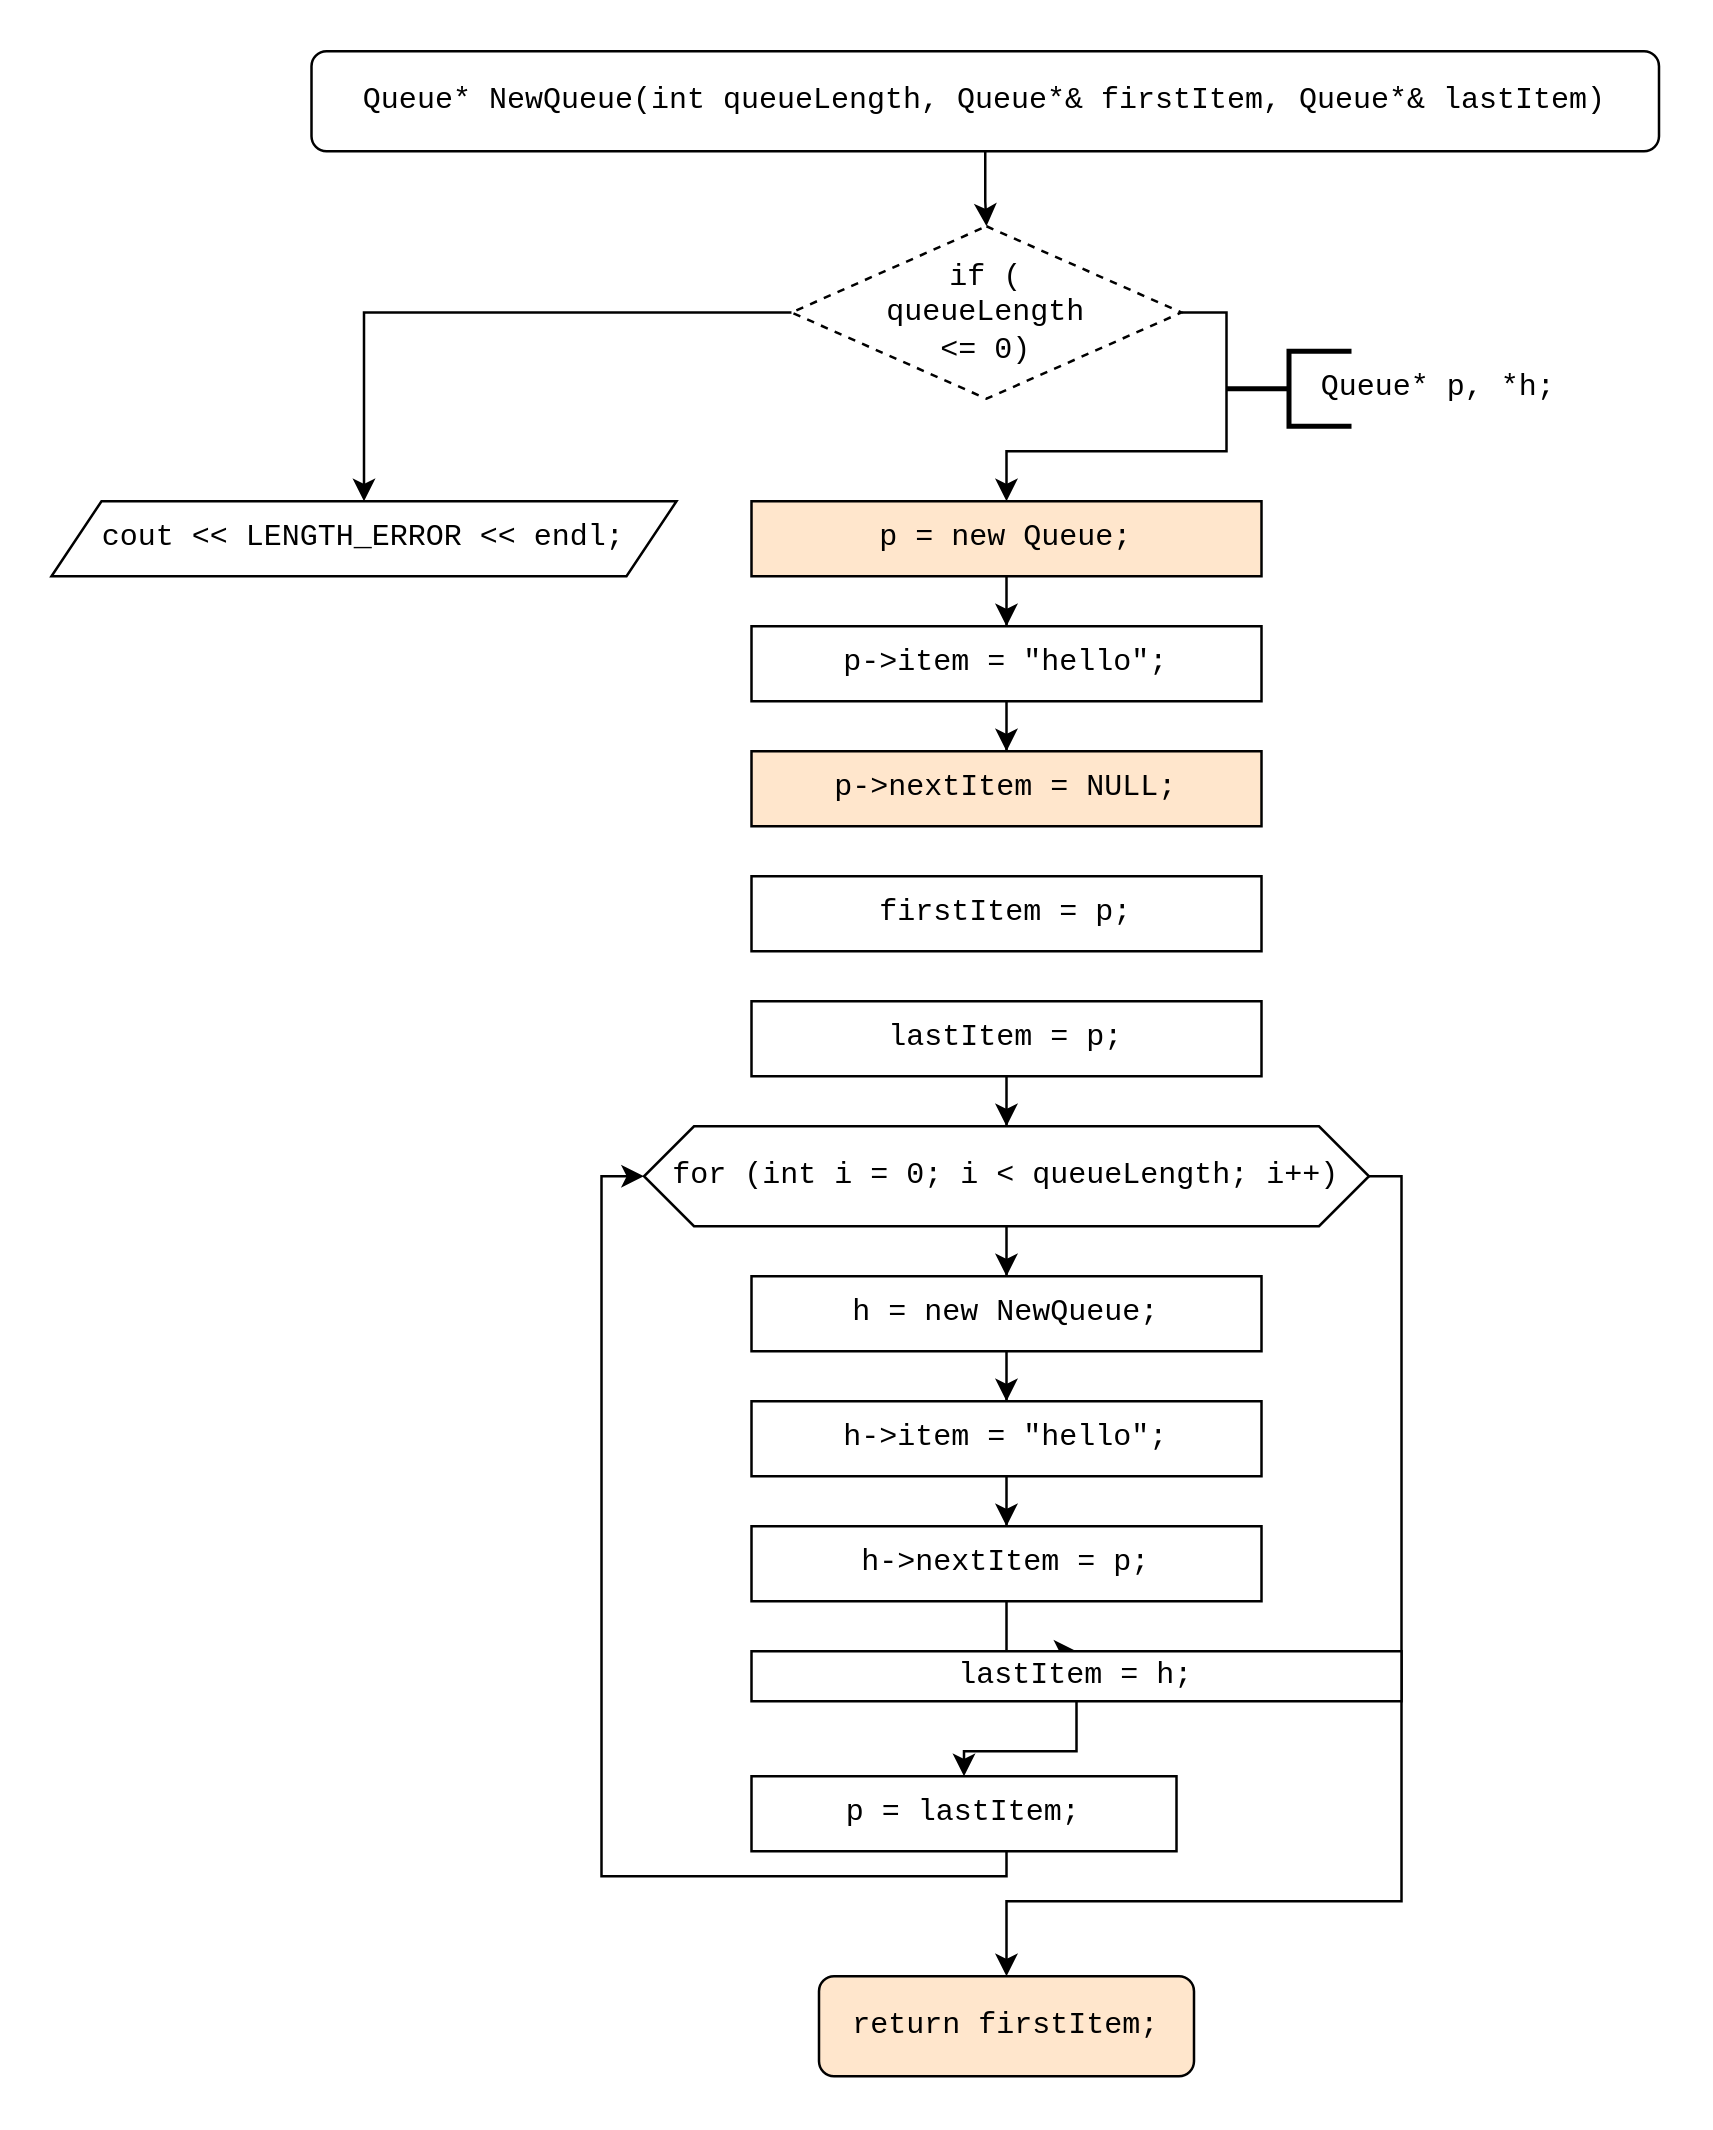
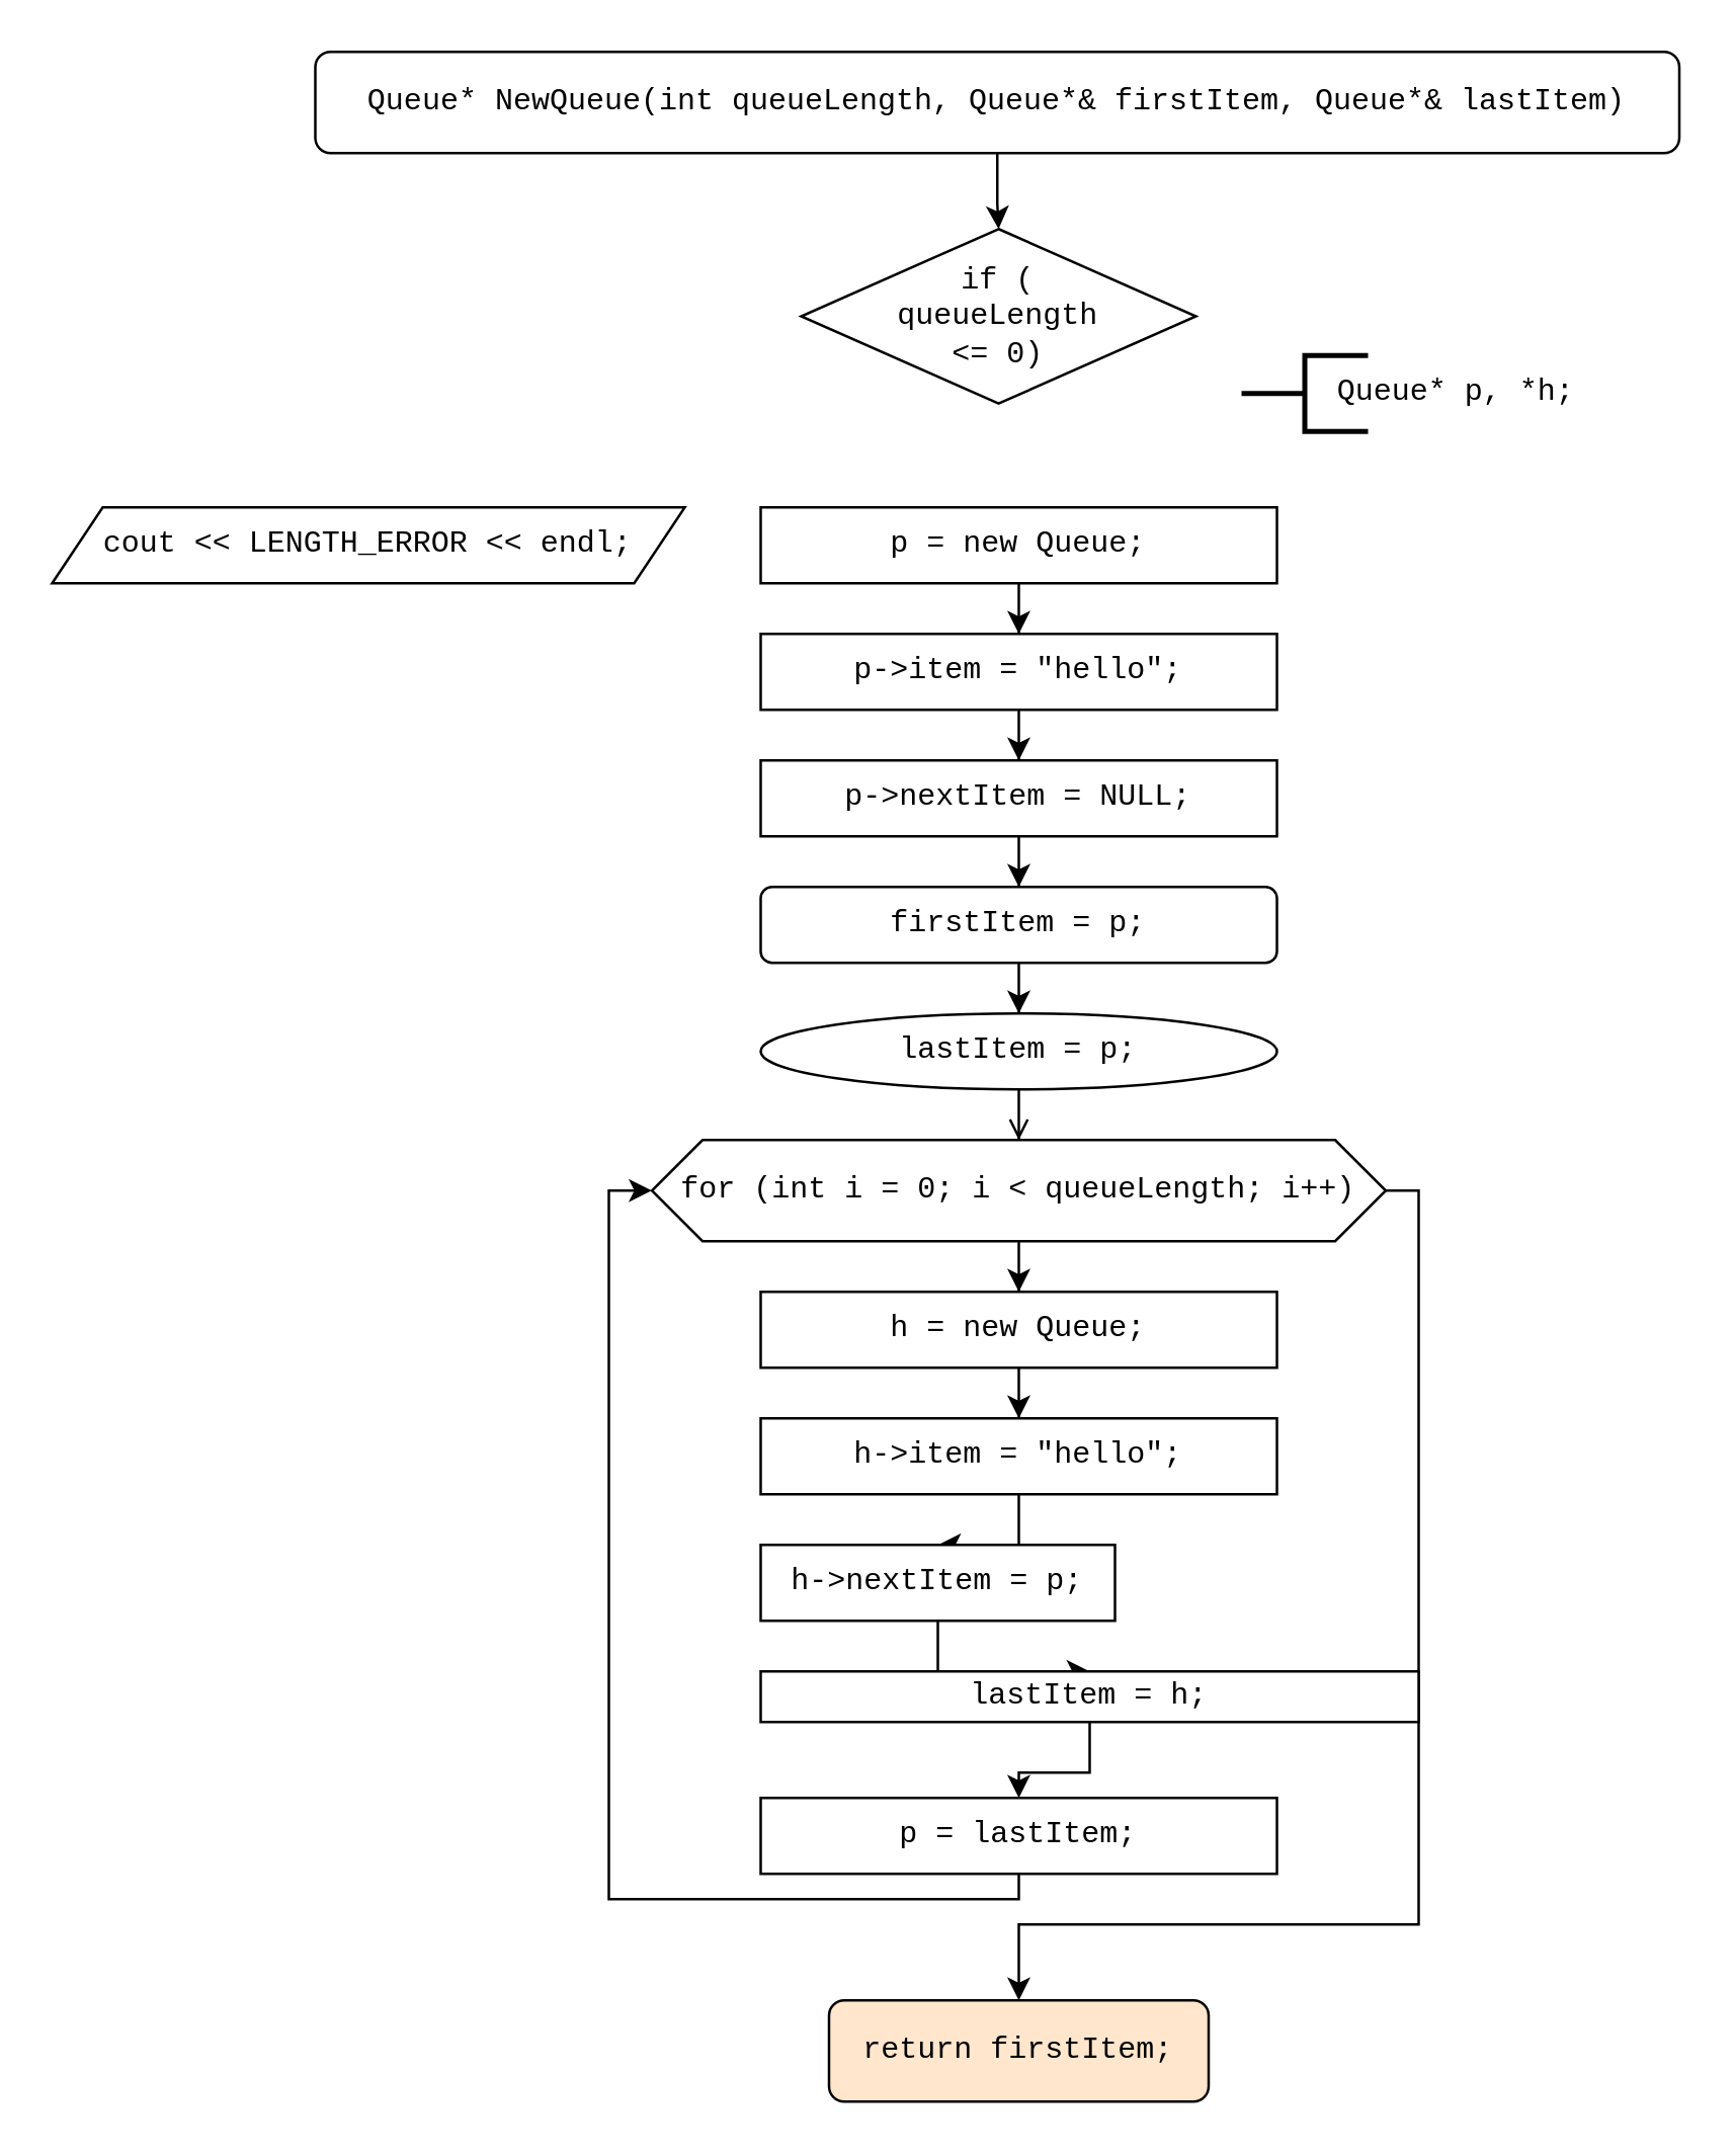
- <mxCell id="4" style="edgeStyle=orthogonalEdgeStyle;rounded=0;orthogonalLoop=1;jettySize=auto;html=1;entryX=0.5;entryY=0;entryDx=0;entryDy=0;" edge="1" parent="1" source="6" target="7"><mxGeometry relative="1" as="geometry"><mxPoint x="80" y="170" as="targetPoint" /><Array as="points"><mxPoint x="145" y="124" /></Array></mxGeometry></mxCell>
- <mxCell id="6" value="if (&lt;br&gt;queueLength&lt;br&gt;&amp;lt;= 0)" style="rhombus;whiteSpace=wrap;html=1;fontFamily=Courier New;dashed=1;" vertex="1" parent="1"><mxGeometry x="316" y="90" width="156" height="69" as="geometry" /></mxCell>
+ <mxCell id="6" value="if (&lt;br&gt;queueLength&lt;br&gt;&amp;lt;= 0)" style="rhombus;whiteSpace=wrap;html=1;fontFamily=Courier New;" vertex="1" parent="1"><mxGeometry x="316" y="90" width="156" height="69" as="geometry" /></mxCell>
- <mxCell id="5" style="edgeStyle=orthogonalEdgeStyle;rounded=0;orthogonalLoop=1;jettySize=auto;html=1;entryX=0.5;entryY=0;entryDx=0;entryDy=0;" edge="1" parent="1" source="6" target="9"><mxGeometry relative="1" as="geometry"><Array as="points"><mxPoint x="490" y="125" /><mxPoint x="490" y="180" /><mxPoint x="402" y="180" /></Array></mxGeometry></mxCell>
- <mxCell id="9" value="p = new Queue;" style="rounded=0;whiteSpace=wrap;html=1;fontFamily=Courier New;align=center;fillColor=#ffe6cc;" vertex="1" parent="1"><mxGeometry x="300" y="200" width="204" height="30" as="geometry" /></mxCell>
+ <mxCell id="9" value="p = new Queue;" style="rounded=0;whiteSpace=wrap;html=1;fontFamily=Courier New;align=center;" vertex="1" parent="1"><mxGeometry x="300" y="200" width="204" height="30" as="geometry" /></mxCell>
- <mxCell id="17" value="p-&amp;gt;nextItem = NULL;" style="rounded=0;whiteSpace=wrap;html=1;fontFamily=Courier New;align=center;fillColor=#ffe6cc;" vertex="1" parent="1"><mxGeometry x="300" y="300" width="204" height="30" as="geometry" /></mxCell>
+ <mxCell id="17" value="p-&amp;gt;nextItem = NULL;" style="rounded=0;whiteSpace=wrap;html=1;fontFamily=Courier New;align=center;" vertex="1" parent="1"><mxGeometry x="300" y="300" width="204" height="30" as="geometry" /></mxCell>
+ <mxCell id="16" style="edgeStyle=orthogonalEdgeStyle;rounded=0;orthogonalLoop=1;jettySize=auto;html=1;entryX=0.5;entryY=0;entryDx=0;entryDy=0;fontFamily=Courier New;" edge="1" parent="1" source="17" target="15"><mxGeometry relative="1" as="geometry" /></mxCell>
- <mxCell id="15" value="firstItem = p;" style="rounded=0;whiteSpace=wrap;html=1;fontFamily=Courier New;align=center;" vertex="1" parent="1"><mxGeometry x="300" y="350" width="204" height="30" as="geometry" /></mxCell>
+ <mxCell id="15" value="firstItem = p;" style="whiteSpace=wrap;html=1;fontFamily=Courier New;align=center;rounded=1;" vertex="1" parent="1"><mxGeometry x="300" y="350" width="204" height="30" as="geometry" /></mxCell>
+ <mxCell id="14" style="edgeStyle=orthogonalEdgeStyle;rounded=0;orthogonalLoop=1;jettySize=auto;html=1;entryX=0.5;entryY=0;entryDx=0;entryDy=0;fontFamily=Courier New;" edge="1" parent="1" source="15" target="19"><mxGeometry relative="1" as="geometry" /></mxCell>
- <mxCell id="19" value="lastItem = p;" style="rounded=0;whiteSpace=wrap;html=1;fontFamily=Courier New;align=center;" vertex="1" parent="1"><mxGeometry x="300" y="400" width="204" height="30" as="geometry" /></mxCell>
+ <mxCell id="19" value="lastItem = p;" style="ellipse;whiteSpace=wrap;html=1;fontFamily=Courier New;align=center;" vertex="1" parent="1"><mxGeometry x="300" y="400" width="204" height="30" as="geometry" /></mxCell>
- <mxCell id="18" style="edgeStyle=orthogonalEdgeStyle;rounded=0;orthogonalLoop=1;jettySize=auto;html=1;entryX=0.5;entryY=0;entryDx=0;entryDy=0;fontFamily=Courier New;" edge="1" parent="1" source="19" target="22"><mxGeometry relative="1" as="geometry" /></mxCell>
+ <mxCell id="18" style="edgeStyle=orthogonalEdgeStyle;rounded=0;orthogonalLoop=1;jettySize=auto;html=1;entryX=0.5;entryY=0;entryDx=0;entryDy=0;fontFamily=Courier New;endArrow=open;" edge="1" parent="1" source="19" target="22"><mxGeometry relative="1" as="geometry" /></mxCell>
- <mxCell id="24" value="h = new NewQueue;" style="rounded=0;whiteSpace=wrap;html=1;fontFamily=Courier New;align=center;" vertex="1" parent="1"><mxGeometry x="300" y="510" width="204" height="30" as="geometry" /></mxCell>
+ <mxCell id="24" value="h = new Queue;" style="rounded=0;whiteSpace=wrap;html=1;fontFamily=Courier New;align=center;" vertex="1" parent="1"><mxGeometry x="300" y="510" width="204" height="30" as="geometry" /></mxCell>
- <mxCell id="28" value="h-&amp;gt;nextItem = p;" style="rounded=0;whiteSpace=wrap;html=1;fontFamily=Courier New;align=center;" vertex="1" parent="1"><mxGeometry x="300" y="610" width="204" height="30" as="geometry" /></mxCell>
+ <mxCell id="28" value="h-&amp;gt;nextItem = p;" style="rounded=0;whiteSpace=wrap;html=1;fontFamily=Courier New;align=center;" vertex="1" parent="1"><mxGeometry x="300" y="610" width="140" height="30" as="geometry" /></mxCell>
- <mxCell id="32" value="p = lastItem;" style="rounded=0;whiteSpace=wrap;html=1;fontFamily=Courier New;align=center;" vertex="1" parent="1"><mxGeometry x="300" y="710" width="170" height="30" as="geometry" /></mxCell>
+ <mxCell id="32" value="p = lastItem;" style="rounded=0;whiteSpace=wrap;html=1;fontFamily=Courier New;align=center;" vertex="1" parent="1"><mxGeometry x="300" y="710" width="204" height="30" as="geometry" /></mxCell>
